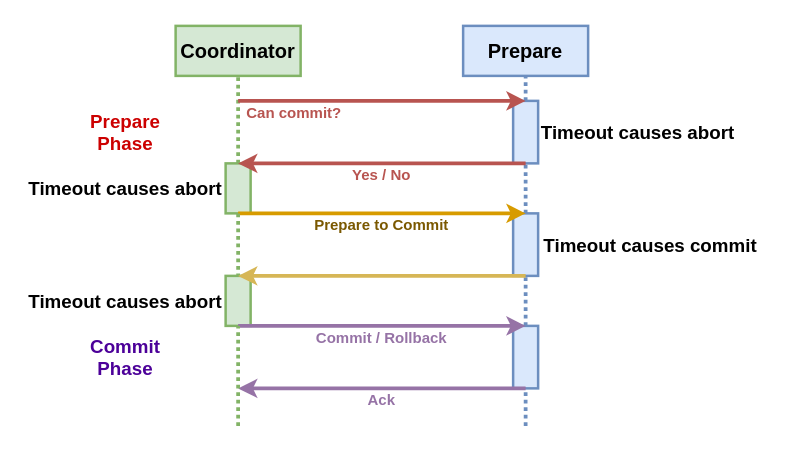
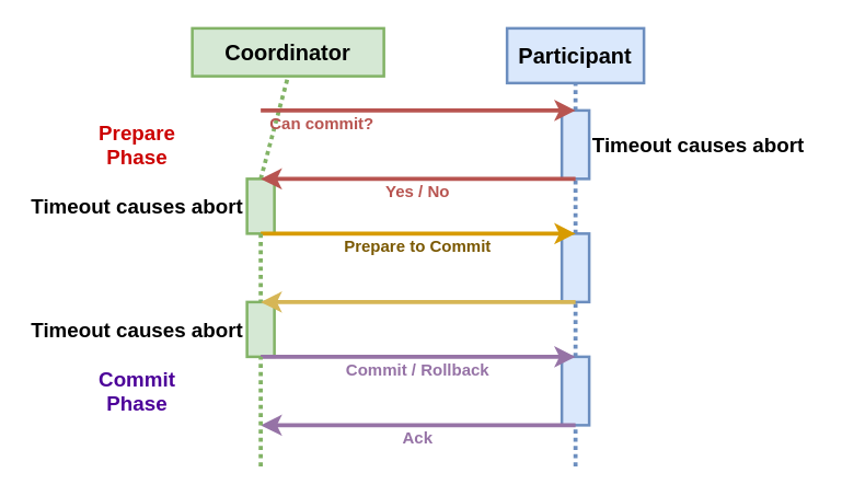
- <mxCell id="2" value="&lt;font style=&quot;font-size: 16px&quot;&gt;&lt;b&gt;Coordinator&lt;/b&gt;&lt;/font&gt;" style="rounded=0;whiteSpace=wrap;html=1;strokeWidth=2;fillColor=#d5e8d4;strokeColor=#82b366;" parent="1" vertex="1"><mxGeometry x="140" y="20" width="100" height="40" as="geometry" /></mxCell>
+ <mxCell id="2" value="&lt;font style=&quot;font-size: 16px&quot;&gt;&lt;b&gt;Coordinator&lt;/b&gt;&lt;/font&gt;" style="rounded=0;whiteSpace=wrap;html=1;strokeWidth=2;fillColor=#d5e8d4;strokeColor=#82b366;" parent="1" vertex="1"><mxGeometry x="140" y="20" width="140" height="35" as="geometry" /></mxCell>
- <mxCell id="3" value="&lt;font style=&quot;font-size: 16px&quot;&gt;&lt;b&gt;Prepare&lt;/b&gt;&lt;/font&gt;" style="rounded=0;whiteSpace=wrap;html=1;strokeWidth=2;fillColor=#dae8fc;strokeColor=#6c8ebf;" parent="1" vertex="1"><mxGeometry x="370" y="20" width="100" height="40" as="geometry" /></mxCell>
+ <mxCell id="3" value="&lt;font style=&quot;font-size: 16px&quot;&gt;&lt;b&gt;Participant&lt;/b&gt;&lt;/font&gt;" style="rounded=0;whiteSpace=wrap;html=1;strokeWidth=2;fillColor=#dae8fc;strokeColor=#6c8ebf;" parent="1" vertex="1"><mxGeometry x="370" y="20" width="100" height="40" as="geometry" /></mxCell>
- <mxCell id="22" value="&lt;font style=&quot;font-size: 15px&quot;&gt;&lt;b&gt;Timeout causes commit&lt;/b&gt;&lt;/font&gt;" style="text;html=1;strokeColor=none;fillColor=none;align=center;verticalAlign=middle;whiteSpace=wrap;rounded=0;" vertex="1" parent="1"><mxGeometry x="430" y="180" width="180" height="30" as="geometry" /></mxCell>
